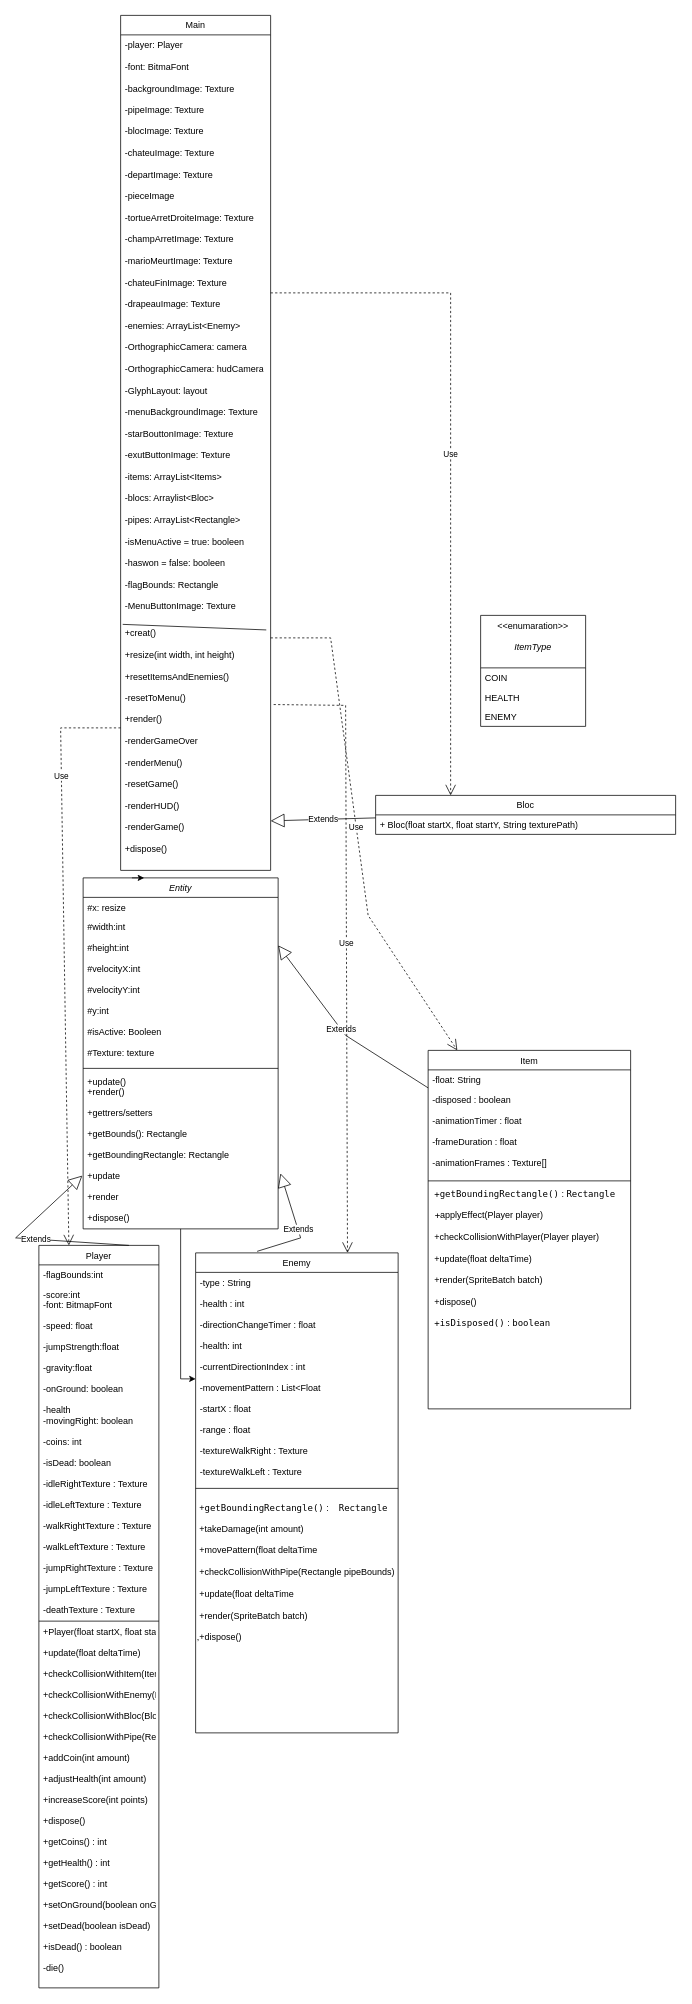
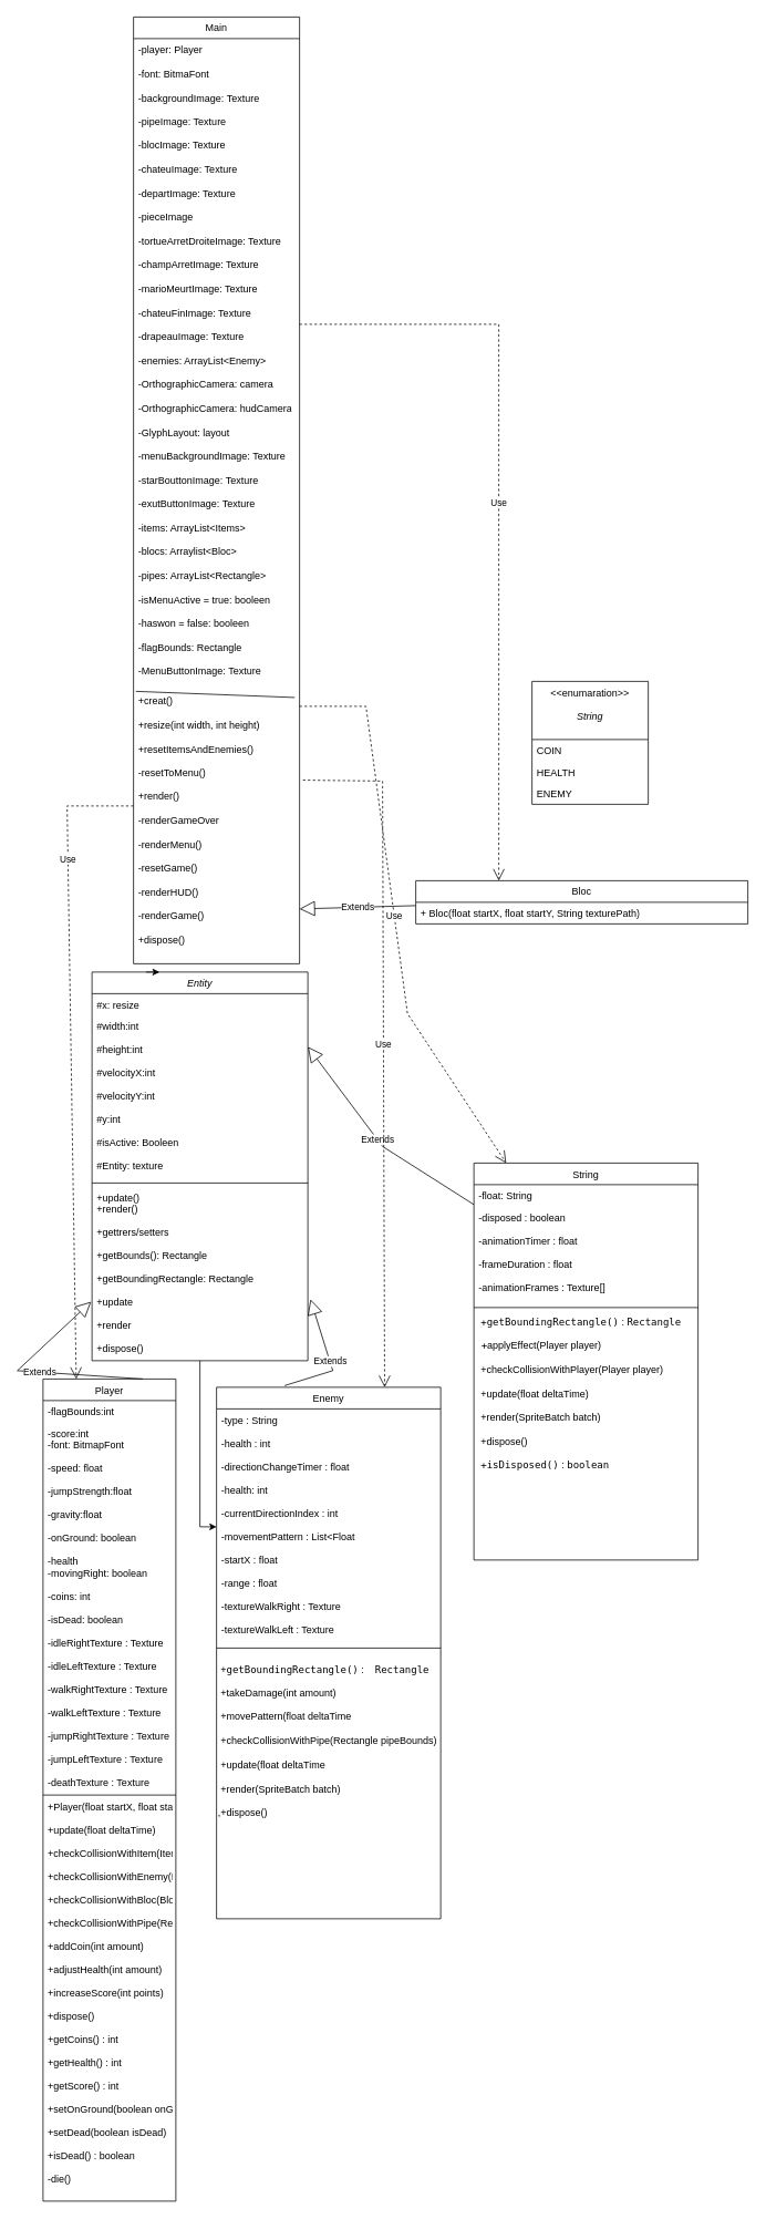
- <mxCell id="40" value="&lt;div&gt;&amp;lt;&amp;lt;enumaration&amp;gt;&amp;gt;&lt;/div&gt;&lt;div&gt;&lt;br&gt;&lt;/div&gt;&lt;div&gt;&lt;i&gt;ItemType&lt;/i&gt;&lt;br&gt;&lt;/div&gt;&lt;div&gt;&lt;br&gt;&lt;/div&gt;" style="swimlane;fontStyle=0;childLayout=stackLayout;horizontal=1;startSize=70;fillColor=none;horizontalStack=0;resizeParent=1;resizeParentMax=0;resizeLast=0;collapsible=1;marginBottom=0;whiteSpace=wrap;html=1;" vertex="1" parent="1"><mxGeometry x="640" y="820" width="140" height="148" as="geometry" /></mxCell>
+ <mxCell id="40" value="&lt;div&gt;&amp;lt;&amp;lt;enumaration&amp;gt;&amp;gt;&lt;/div&gt;&lt;div&gt;&lt;br&gt;&lt;/div&gt;&lt;div&gt;&lt;i&gt;String&lt;/i&gt;&lt;br&gt;&lt;/div&gt;&lt;div&gt;&lt;br&gt;&lt;/div&gt;" style="swimlane;fontStyle=0;childLayout=stackLayout;horizontal=1;startSize=70;fillColor=none;horizontalStack=0;resizeParent=1;resizeParentMax=0;resizeLast=0;collapsible=1;marginBottom=0;whiteSpace=wrap;html=1;" vertex="1" parent="1"><mxGeometry x="640" y="820" width="140" height="148" as="geometry" /></mxCell>
- <mxCell id="6" value="#y:int&#10; &#10;#isActive: Booleen&#10;&#10;#Texture: texture&#10;&#10;" style="text;align=left;verticalAlign=top;spacingLeft=4;spacingRight=4;overflow=hidden;rotatable=0;points=[[0,0.5],[1,0.5]];portConstraint=eastwest;rounded=0;shadow=0;html=0;" vertex="1" parent="3"><mxGeometry y="164" width="260" height="86" as="geometry" /></mxCell>
+ <mxCell id="6" value="#y:int&#10; &#10;#isActive: Booleen&#10;&#10;#Entity: texture&#10;&#10;" style="text;align=left;verticalAlign=top;spacingLeft=4;spacingRight=4;overflow=hidden;rotatable=0;points=[[0,0.5],[1,0.5]];portConstraint=eastwest;rounded=0;shadow=0;html=0;" vertex="1" parent="3"><mxGeometry y="164" width="260" height="86" as="geometry" /></mxCell>
- <mxCell id="19" value="Item" style="swimlane;fontStyle=0;align=center;verticalAlign=top;childLayout=stackLayout;horizontal=1;startSize=26;horizontalStack=0;resizeParent=1;resizeLast=0;collapsible=1;marginBottom=0;rounded=0;shadow=0;strokeWidth=1;" vertex="1" parent="1"><mxGeometry x="570" y="1400" width="270" height="478" as="geometry"><mxRectangle x="550" y="140" width="160" height="26" as="alternateBounds" /></mxGeometry></mxCell>
+ <mxCell id="19" value="String" style="swimlane;fontStyle=0;align=center;verticalAlign=top;childLayout=stackLayout;horizontal=1;startSize=26;horizontalStack=0;resizeParent=1;resizeLast=0;collapsible=1;marginBottom=0;rounded=0;shadow=0;strokeWidth=1;" vertex="1" parent="1"><mxGeometry x="570" y="1400" width="270" height="478" as="geometry"><mxRectangle x="550" y="140" width="160" height="26" as="alternateBounds" /></mxGeometry></mxCell>
